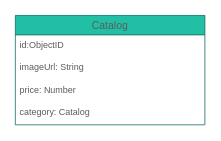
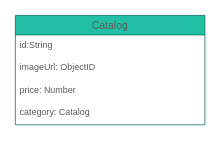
- <mxCell id="3" value="id:ObjectID" style="text;strokeColor=none;fillColor=none;spacingLeft=4;spacingRight=4;overflow=hidden;rotatable=0;points=[[0,0.5],[1,0.5]];portConstraint=eastwest;fontSize=12;fontColor=#5C5C5C;" parent="2" vertex="1"><mxGeometry y="26" width="253" height="30" as="geometry" /></mxCell>
+ <mxCell id="3" value="id:String" style="text;strokeColor=none;fillColor=none;spacingLeft=4;spacingRight=4;overflow=hidden;rotatable=0;points=[[0,0.5],[1,0.5]];portConstraint=eastwest;fontSize=12;fontColor=#5C5C5C;" parent="2" vertex="1"><mxGeometry y="26" width="253" height="30" as="geometry" /></mxCell>
- <mxCell id="4" value="imageUrl: String&#10;&#10;" style="text;strokeColor=none;fillColor=none;spacingLeft=4;spacingRight=4;overflow=hidden;rotatable=0;points=[[0,0.5],[1,0.5]];portConstraint=eastwest;fontSize=12;fontColor=#5C5C5C;" parent="2" vertex="1"><mxGeometry y="56" width="253" height="30" as="geometry" /></mxCell>
+ <mxCell id="4" value="imageUrl: ObjectID&#10;&#10;" style="text;strokeColor=none;fillColor=none;spacingLeft=4;spacingRight=4;overflow=hidden;rotatable=0;points=[[0,0.5],[1,0.5]];portConstraint=eastwest;fontSize=12;fontColor=#5C5C5C;" parent="2" vertex="1"><mxGeometry y="56" width="253" height="30" as="geometry" /></mxCell>
